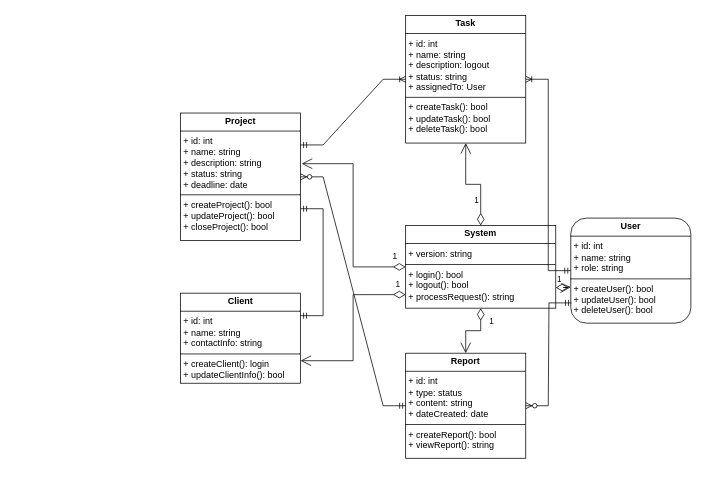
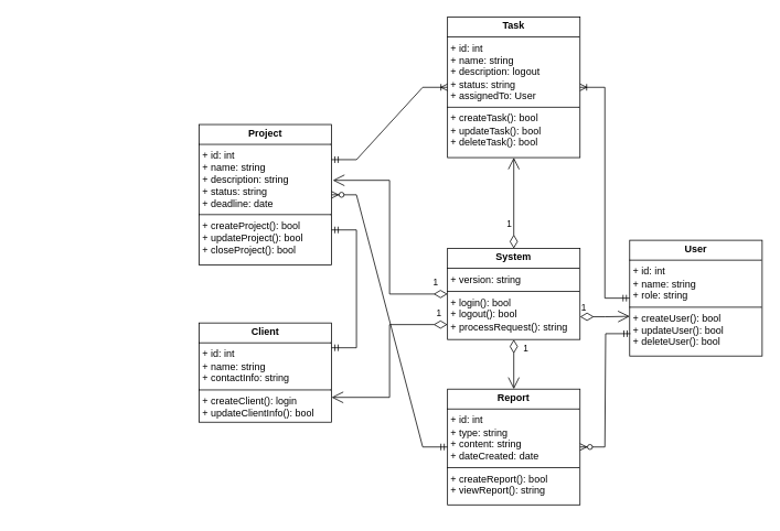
- <mxCell id="7" value="&lt;p style=&quot;margin:0px;margin-top:4px;text-align:center;&quot;&gt;&lt;b&gt;System&lt;/b&gt;&lt;/p&gt;&lt;hr size=&quot;1&quot; style=&quot;border-style:solid;&quot;&gt;&lt;p style=&quot;margin:0px;margin-left:4px;&quot;&gt;+&amp;nbsp;version: string&lt;/p&gt;&lt;hr size=&quot;1&quot; style=&quot;border-style:solid;&quot;&gt;&lt;p style=&quot;margin:0px;margin-left:4px;&quot;&gt;+ login(): bool&lt;/p&gt;&lt;p style=&quot;margin:0px;margin-left:4px;&quot;&gt;+&amp;nbsp;logout(): bool&lt;/p&gt;&lt;p style=&quot;margin:0px;margin-left:4px;&quot;&gt;+ processRequest(): string&lt;/p&gt;" style="verticalAlign=top;align=left;overflow=fill;html=1;whiteSpace=wrap;" vertex="1" parent="1"><mxGeometry x="540" y="300" width="200" height="110" as="geometry" /></mxCell>
+ <mxCell id="7" value="&lt;p style=&quot;margin:0px;margin-top:4px;text-align:center;&quot;&gt;&lt;b&gt;System&lt;/b&gt;&lt;/p&gt;&lt;hr size=&quot;1&quot; style=&quot;border-style:solid;&quot;&gt;&lt;p style=&quot;margin:0px;margin-left:4px;&quot;&gt;+&amp;nbsp;version: string&lt;/p&gt;&lt;hr size=&quot;1&quot; style=&quot;border-style:solid;&quot;&gt;&lt;p style=&quot;margin:0px;margin-left:4px;&quot;&gt;+ login(): bool&lt;/p&gt;&lt;p style=&quot;margin:0px;margin-left:4px;&quot;&gt;+&amp;nbsp;logout(): bool&lt;/p&gt;&lt;p style=&quot;margin:0px;margin-left:4px;&quot;&gt;+ processRequest(): string&lt;/p&gt;" style="verticalAlign=top;align=left;overflow=fill;html=1;whiteSpace=wrap;" vertex="1" parent="1"><mxGeometry x="540" y="300" width="160" height="110" as="geometry" /></mxCell>
- <mxCell id="4" value="&lt;p style=&quot;margin:0px;margin-top:4px;text-align:center;&quot;&gt;&lt;b&gt;User&lt;/b&gt;&lt;/p&gt;&lt;hr size=&quot;1&quot; style=&quot;border-style:solid;&quot;&gt;&lt;p style=&quot;margin:0px;margin-left:4px;&quot;&gt;+ id: int&lt;/p&gt;&lt;p style=&quot;margin:0px;margin-left:4px;&quot;&gt;+ name: string&lt;/p&gt;&lt;p style=&quot;margin:0px;margin-left:4px;&quot;&gt;+&amp;nbsp;role: string&lt;/p&gt;&lt;hr size=&quot;1&quot; style=&quot;border-style:solid;&quot;&gt;&lt;p style=&quot;margin:0px;margin-left:4px;&quot;&gt;+ createUser(): bool&lt;/p&gt;&lt;p style=&quot;margin:0px;margin-left:4px;&quot;&gt;+&amp;nbsp;updateUser(): bool&lt;/p&gt;&lt;p style=&quot;margin:0px;margin-left:4px;&quot;&gt;+&amp;nbsp;deleteUser(): bool&lt;/p&gt;" style="verticalAlign=top;align=left;overflow=fill;html=1;whiteSpace=wrap;rounded=1;" vertex="1" parent="1"><mxGeometry x="760" y="290" width="160" height="140" as="geometry" /></mxCell>
+ <mxCell id="4" value="&lt;p style=&quot;margin:0px;margin-top:4px;text-align:center;&quot;&gt;&lt;b&gt;User&lt;/b&gt;&lt;/p&gt;&lt;hr size=&quot;1&quot; style=&quot;border-style:solid;&quot;&gt;&lt;p style=&quot;margin:0px;margin-left:4px;&quot;&gt;+ id: int&lt;/p&gt;&lt;p style=&quot;margin:0px;margin-left:4px;&quot;&gt;+ name: string&lt;/p&gt;&lt;p style=&quot;margin:0px;margin-left:4px;&quot;&gt;+&amp;nbsp;role: string&lt;/p&gt;&lt;hr size=&quot;1&quot; style=&quot;border-style:solid;&quot;&gt;&lt;p style=&quot;margin:0px;margin-left:4px;&quot;&gt;+ createUser(): bool&lt;/p&gt;&lt;p style=&quot;margin:0px;margin-left:4px;&quot;&gt;+&amp;nbsp;updateUser(): bool&lt;/p&gt;&lt;p style=&quot;margin:0px;margin-left:4px;&quot;&gt;+&amp;nbsp;deleteUser(): bool&lt;/p&gt;" style="verticalAlign=top;align=left;overflow=fill;html=1;whiteSpace=wrap;" vertex="1" parent="1"><mxGeometry x="760" y="290" width="160" height="140" as="geometry" /></mxCell>
- <mxCell id="6" value="&lt;p style=&quot;margin:0px;margin-top:4px;text-align:center;&quot;&gt;&lt;b&gt;Report&lt;/b&gt;&lt;/p&gt;&lt;hr size=&quot;1&quot; style=&quot;border-style:solid;&quot;&gt;&lt;p style=&quot;margin:0px;margin-left:4px;&quot;&gt;+ id: int&lt;br&gt;+&amp;nbsp;type: status&lt;/p&gt;&lt;p style=&quot;margin:0px;margin-left:4px;&quot;&gt;+&amp;nbsp;content: string&lt;/p&gt;&lt;p style=&quot;margin:0px;margin-left:4px;&quot;&gt;+&amp;nbsp;dateCreated: date&lt;/p&gt;&lt;hr size=&quot;1&quot; style=&quot;border-style:solid;&quot;&gt;&lt;p style=&quot;margin:0px;margin-left:4px;&quot;&gt;+ createReport(): bool&lt;/p&gt;&lt;p style=&quot;margin:0px;margin-left:4px;&quot;&gt;+&amp;nbsp;viewReport(): string&lt;/p&gt;" style="verticalAlign=top;align=left;overflow=fill;html=1;whiteSpace=wrap;" vertex="1" parent="1"><mxGeometry x="540" y="470" width="160" height="140" as="geometry" /></mxCell>
+ <mxCell id="6" value="&lt;p style=&quot;margin:0px;margin-top:4px;text-align:center;&quot;&gt;&lt;b&gt;Report&lt;/b&gt;&lt;/p&gt;&lt;hr size=&quot;1&quot; style=&quot;border-style:solid;&quot;&gt;&lt;p style=&quot;margin:0px;margin-left:4px;&quot;&gt;+ id: int&lt;br&gt;+&amp;nbsp;type: string&lt;/p&gt;&lt;p style=&quot;margin:0px;margin-left:4px;&quot;&gt;+&amp;nbsp;content: string&lt;/p&gt;&lt;p style=&quot;margin:0px;margin-left:4px;&quot;&gt;+&amp;nbsp;dateCreated: date&lt;/p&gt;&lt;hr size=&quot;1&quot; style=&quot;border-style:solid;&quot;&gt;&lt;p style=&quot;margin:0px;margin-left:4px;&quot;&gt;+ createReport(): bool&lt;/p&gt;&lt;p style=&quot;margin:0px;margin-left:4px;&quot;&gt;+&amp;nbsp;viewReport(): string&lt;/p&gt;" style="verticalAlign=top;align=left;overflow=fill;html=1;whiteSpace=wrap;" vertex="1" parent="1"><mxGeometry x="540" y="470" width="160" height="140" as="geometry" /></mxCell>
